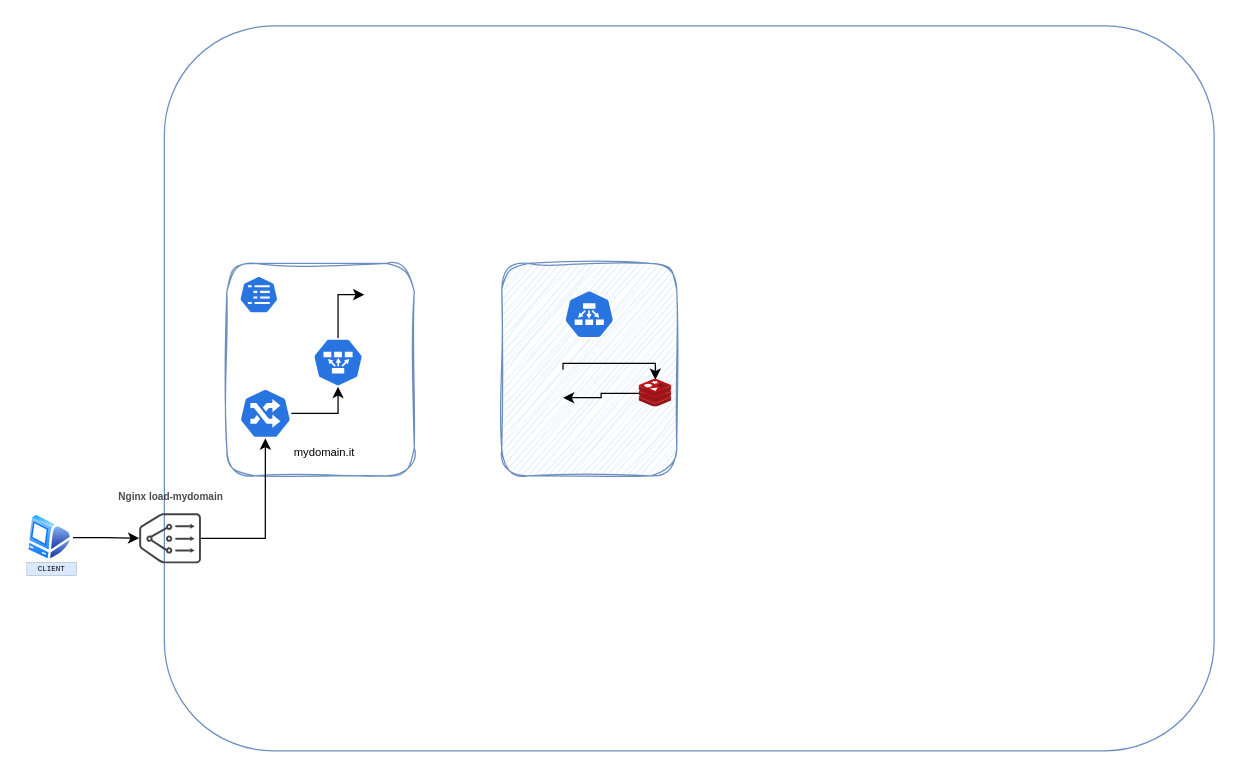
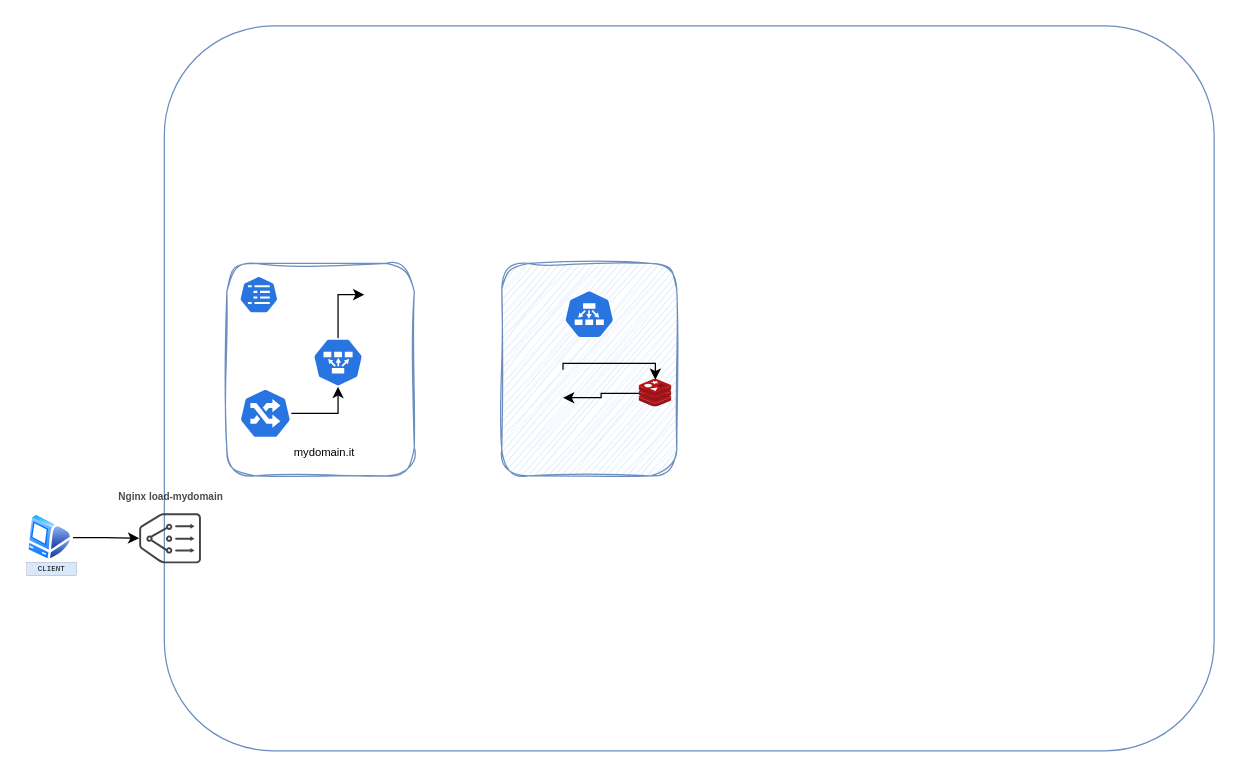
- <mxCell id="13" style="edgeStyle=orthogonalEdgeStyle;rounded=0;orthogonalLoop=1;jettySize=auto;html=1;entryX=0.5;entryY=1;entryDx=0;entryDy=0;entryPerimeter=0;labelPosition=right;verticalLabelPosition=middle;align=left;verticalAlign=middle;" edge="1" parent="1" source="7" target="4"><mxGeometry relative="1" as="geometry" /></mxCell>
